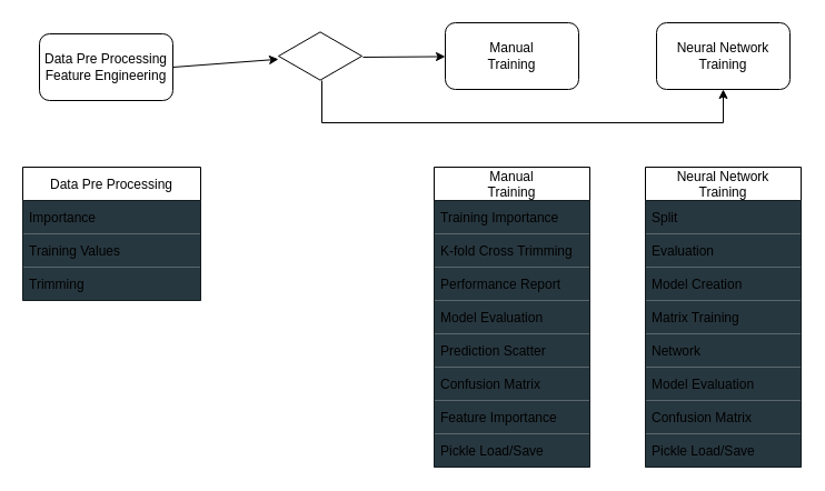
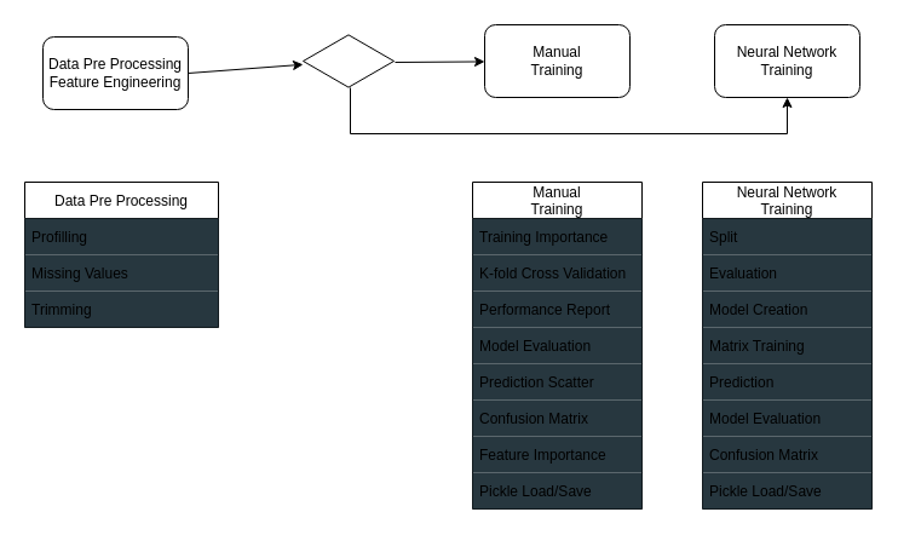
- <mxCell id="5" value="Importance" style="text;strokeColor=none;fillColor=#27373F;align=left;verticalAlign=middle;spacingLeft=4;spacingRight=4;overflow=hidden;points=[[0,0.5],[1,0.5]];portConstraint=eastwest;rotatable=0;" vertex="1" parent="4"><mxGeometry y="30" width="160" height="30" as="geometry" /></mxCell>
+ <mxCell id="5" value="Profilling" style="text;strokeColor=none;fillColor=#27373F;align=left;verticalAlign=middle;spacingLeft=4;spacingRight=4;overflow=hidden;points=[[0,0.5],[1,0.5]];portConstraint=eastwest;rotatable=0;" vertex="1" parent="4"><mxGeometry y="30" width="160" height="30" as="geometry" /></mxCell>
- <mxCell id="6" value="Training Values" style="text;strokeColor=none;fillColor=#27373F;align=left;verticalAlign=middle;spacingLeft=4;spacingRight=4;overflow=hidden;points=[[0,0.5],[1,0.5]];portConstraint=eastwest;rotatable=0;" vertex="1" parent="4"><mxGeometry y="60" width="160" height="30" as="geometry" /></mxCell>
+ <mxCell id="6" value="Missing Values" style="text;strokeColor=none;fillColor=#27373F;align=left;verticalAlign=middle;spacingLeft=4;spacingRight=4;overflow=hidden;points=[[0,0.5],[1,0.5]];portConstraint=eastwest;rotatable=0;" vertex="1" parent="4"><mxGeometry y="60" width="160" height="30" as="geometry" /></mxCell>
- <mxCell id="14" value="K-fold Cross Trimming" style="text;strokeColor=none;fillColor=#27373F;align=left;verticalAlign=middle;spacingLeft=4;spacingRight=4;overflow=hidden;points=[[0,0.5],[1,0.5]];portConstraint=eastwest;rotatable=0;" vertex="1" parent="12"><mxGeometry y="60" width="140" height="30" as="geometry" /></mxCell>
+ <mxCell id="14" value="K-fold Cross Validation" style="text;strokeColor=none;fillColor=#27373F;align=left;verticalAlign=middle;spacingLeft=4;spacingRight=4;overflow=hidden;points=[[0,0.5],[1,0.5]];portConstraint=eastwest;rotatable=0;" vertex="1" parent="12"><mxGeometry y="60" width="140" height="30" as="geometry" /></mxCell>
- <mxCell id="26" value="Network" style="text;strokeColor=none;fillColor=#27373F;align=left;verticalAlign=middle;spacingLeft=4;spacingRight=4;overflow=hidden;points=[[0,0.5],[1,0.5]];portConstraint=eastwest;rotatable=0;" vertex="1" parent="21"><mxGeometry y="150" width="140" height="30" as="geometry" /></mxCell>
+ <mxCell id="26" value="Prediction" style="text;strokeColor=none;fillColor=#27373F;align=left;verticalAlign=middle;spacingLeft=4;spacingRight=4;overflow=hidden;points=[[0,0.5],[1,0.5]];portConstraint=eastwest;rotatable=0;" vertex="1" parent="21"><mxGeometry y="150" width="140" height="30" as="geometry" /></mxCell>
